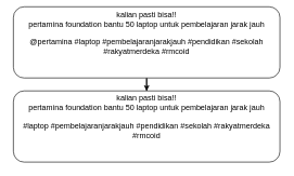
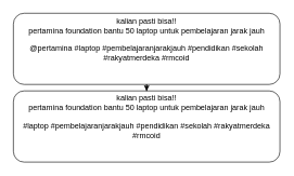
- <mxCell id="3" value="&lt;div&gt;kalian pasti bisa!!&lt;/div&gt;&lt;div&gt;pertamina foundation bantu 50 laptop untuk pembelajaran jarak jauh&lt;/div&gt;&lt;div&gt;&lt;br&gt;&lt;/div&gt;&lt;div&gt;@pertamina #laptop #pembelajaranjarakjauh #pendidikan #sekolah #rakyatmerdeka #rmcoid&lt;/div&gt;&lt;div&gt;&lt;br&gt;&lt;/div&gt;&lt;div&gt;&lt;br&gt;&lt;/div&gt;" style="rounded=1;whiteSpace=wrap;html=1;align=center;" vertex="1" parent="1"><mxGeometry x="20" y="10" width="410" height="110" as="geometry" /></mxCell>
+ <mxCell id="3" value="&lt;div&gt;kalian pasti bisa!!&lt;/div&gt;&lt;div&gt;pertamina foundation bantu 50 laptop untuk pembelajaran jarak jauh&lt;/div&gt;&lt;div&gt;&lt;br&gt;&lt;/div&gt;&lt;div&gt;@pertamina #laptop #pembelajaranjarakjauh #pendidikan #sekolah #rakyatmerdeka #rmcoid&lt;/div&gt;&lt;div&gt;&lt;br&gt;&lt;/div&gt;&lt;div&gt;&lt;br&gt;&lt;/div&gt;" style="rounded=1;whiteSpace=wrap;html=1;align=center;" vertex="1" parent="1"><mxGeometry x="20" y="20" width="410" height="110" as="geometry" /></mxCell>
